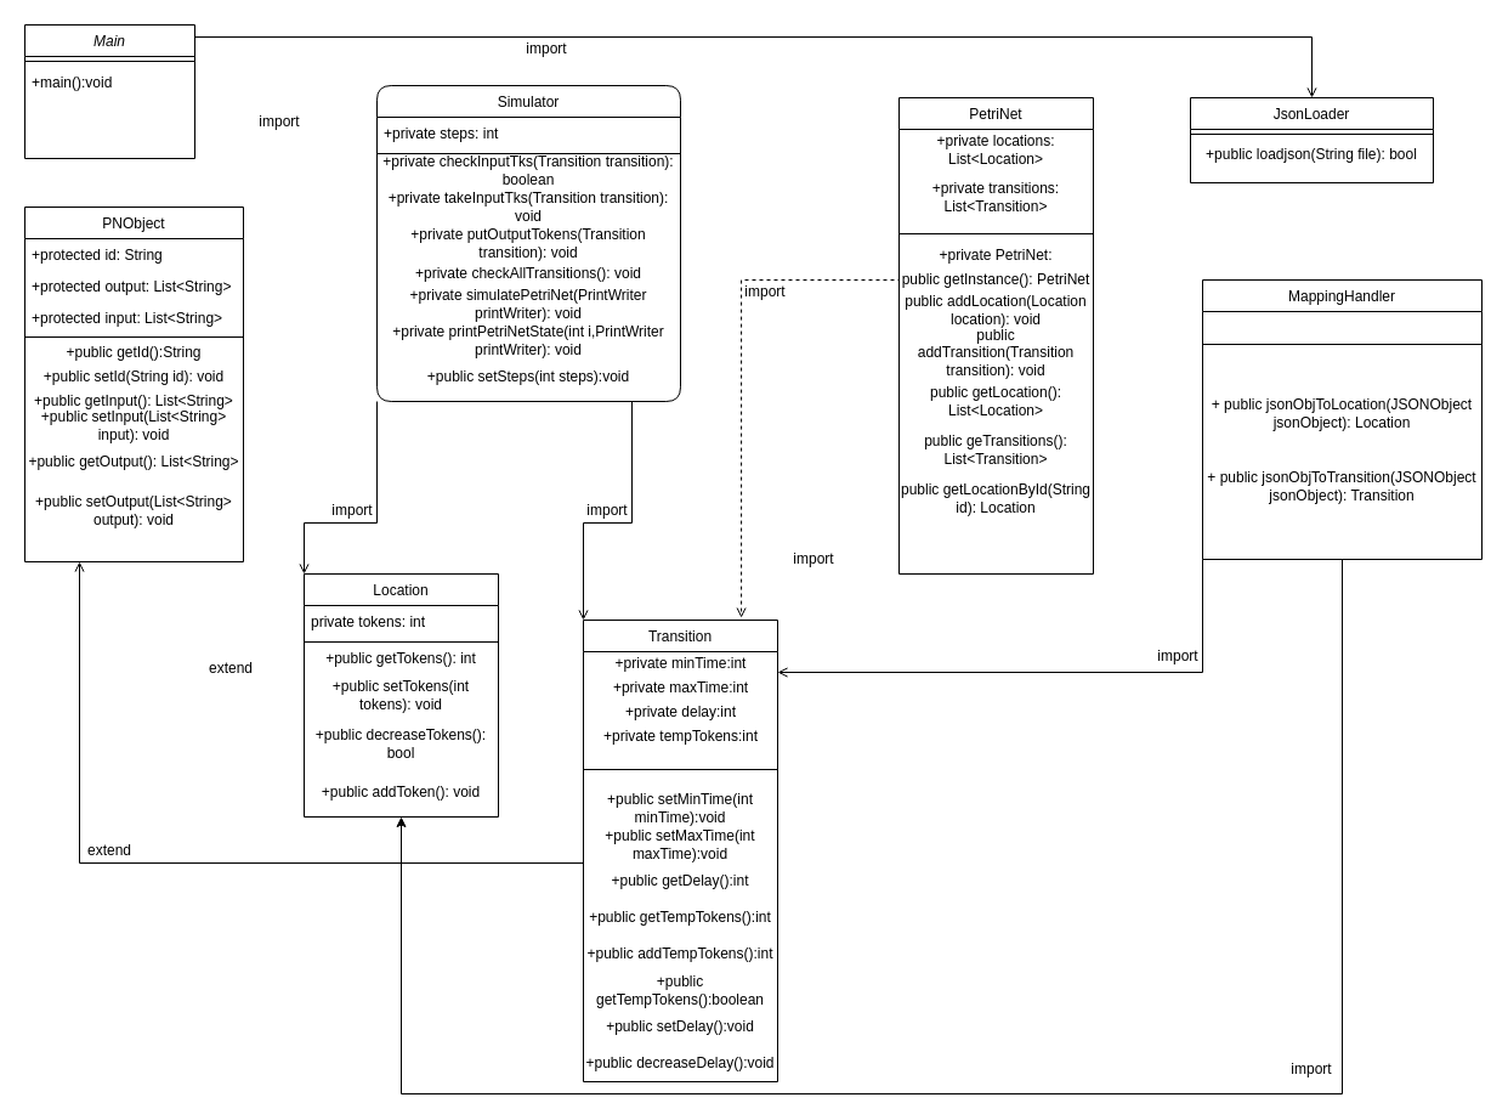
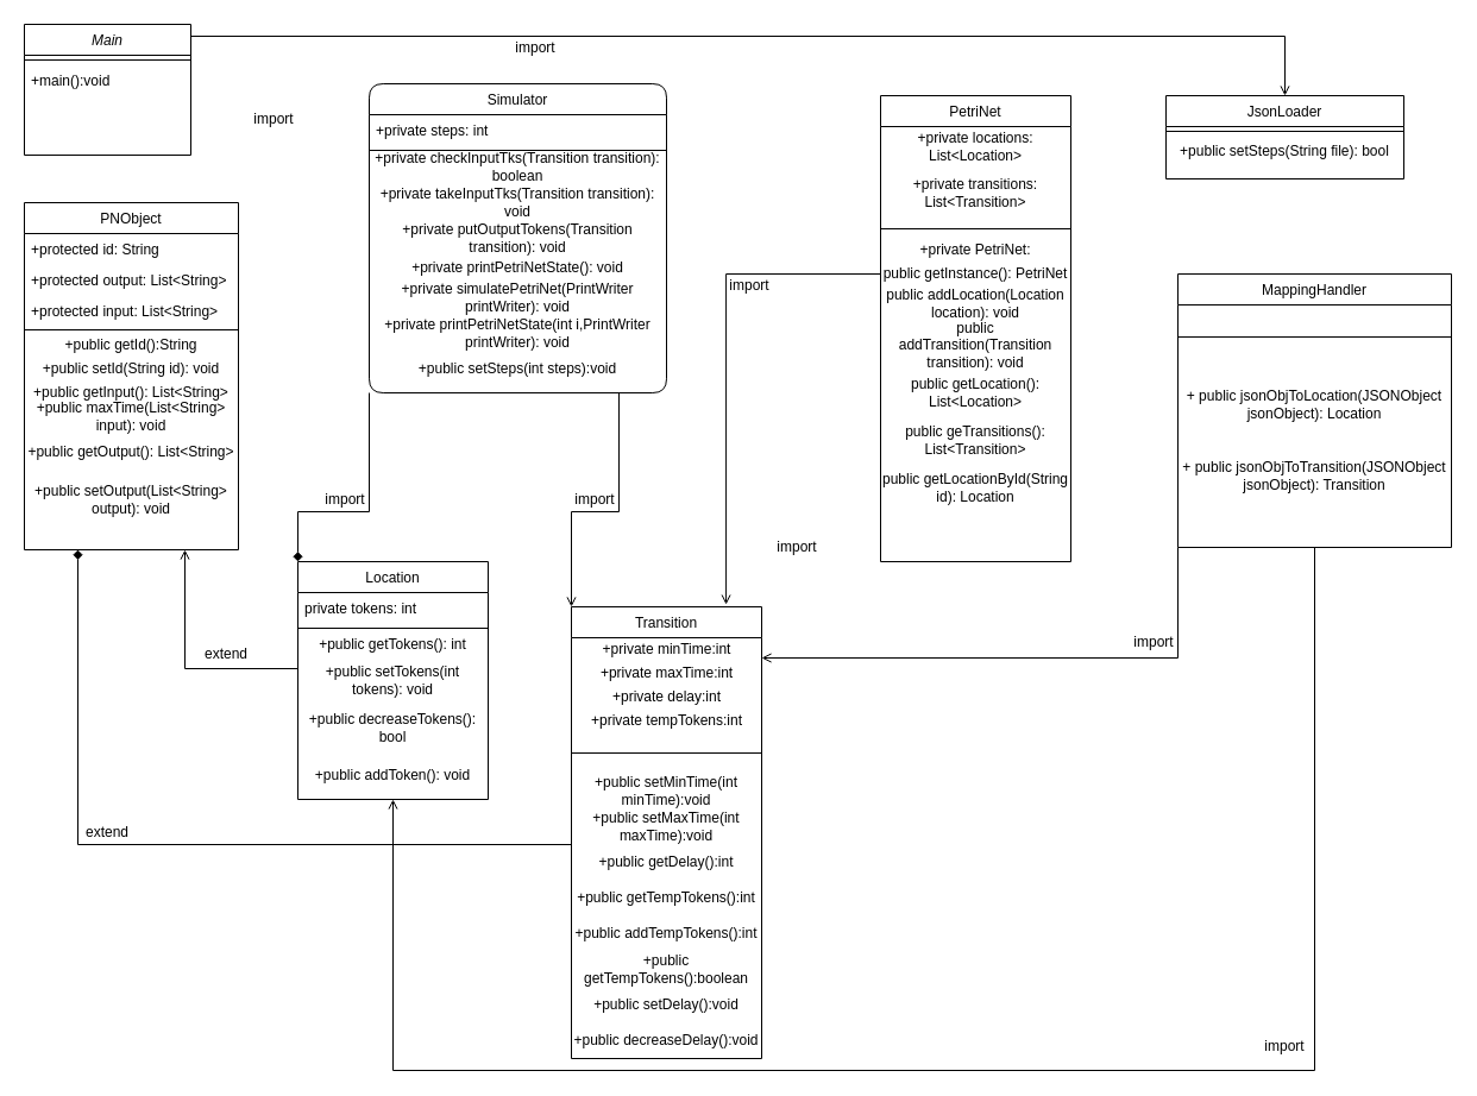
- <mxCell id="66" value="+public loadjson(String file): bool" style="text;html=1;strokeColor=none;fillColor=none;align=center;verticalAlign=middle;whiteSpace=wrap;rounded=0;" vertex="1" parent="64"><mxGeometry y="34" width="200" height="26" as="geometry" /></mxCell>
+ <mxCell id="66" value="+public setSteps(String file): bool" style="text;html=1;strokeColor=none;fillColor=none;align=center;verticalAlign=middle;whiteSpace=wrap;rounded=0;" vertex="1" parent="64"><mxGeometry y="34" width="200" height="26" as="geometry" /></mxCell>
- <mxCell id="36" value="+private checkAllTransitions(): void" style="text;html=1;strokeColor=none;fillColor=none;align=center;verticalAlign=middle;whiteSpace=wrap;rounded=0;" vertex="1" parent="30"><mxGeometry y="140" width="250" height="30" as="geometry" /></mxCell>
+ <mxCell id="36" value="+private printPetriNetState(): void" style="text;html=1;strokeColor=none;fillColor=none;align=center;verticalAlign=middle;whiteSpace=wrap;rounded=0;" vertex="1" parent="30"><mxGeometry y="140" width="250" height="30" as="geometry" /></mxCell>
- <mxCell id="69" value="" style="endArrow=open;shadow=0;strokeWidth=1;rounded=0;endFill=1;edgeStyle=elbowEdgeStyle;elbow=vertical;exitX=0;exitY=0.25;exitDx=0;exitDy=0;entryX=0.813;entryY=-0.005;entryDx=0;entryDy=0;entryPerimeter=0;dashed=1;" edge="1" parent="1" source="47" target="16"><mxGeometry x="0.5" y="41" relative="1" as="geometry"><mxPoint x="590" y="140" as="sourcePoint" /><mxPoint x="640" y="360" as="targetPoint" /><mxPoint x="-40" y="32" as="offset" /><Array as="points"><mxPoint x="690" y="230" /></Array></mxGeometry></mxCell>
+ <mxCell id="69" value="" style="endArrow=open;shadow=0;strokeWidth=1;rounded=0;endFill=1;edgeStyle=elbowEdgeStyle;elbow=vertical;exitX=0;exitY=0.25;exitDx=0;exitDy=0;entryX=0.813;entryY=-0.005;entryDx=0;entryDy=0;entryPerimeter=0;" edge="1" parent="1" source="47" target="16"><mxGeometry x="0.5" y="41" relative="1" as="geometry"><mxPoint x="590" y="140" as="sourcePoint" /><mxPoint x="640" y="360" as="targetPoint" /><mxPoint x="-40" y="32" as="offset" /><Array as="points"><mxPoint x="690" y="230" /></Array></mxGeometry></mxCell>
- <mxCell id="13" value="+public setInput(List&amp;lt;String&amp;gt; input): void" style="text;html=1;strokeColor=none;fillColor=none;align=center;verticalAlign=middle;whiteSpace=wrap;rounded=0;" vertex="1" parent="5"><mxGeometry y="170" width="180" height="20" as="geometry" /></mxCell>
+ <mxCell id="13" value="+public maxTime(List&amp;lt;String&amp;gt; input): void" style="text;html=1;strokeColor=none;fillColor=none;align=center;verticalAlign=middle;whiteSpace=wrap;rounded=0;" vertex="1" parent="5"><mxGeometry y="170" width="180" height="20" as="geometry" /></mxCell>
- <mxCell id="72" value="" style="endArrow=open;shadow=0;strokeWidth=1;rounded=0;endFill=1;edgeStyle=elbowEdgeStyle;elbow=vertical;entryX=0;entryY=0;entryDx=0;entryDy=0;exitX=0;exitY=1;exitDx=0;exitDy=0;" edge="1" parent="1" source="30" target="57"><mxGeometry x="0.5" y="41" relative="1" as="geometry"><mxPoint x="340" y="330" as="sourcePoint" /><mxPoint x="230" y="620" as="targetPoint" /><mxPoint x="-40" y="32" as="offset" /><Array as="points"><mxPoint x="270" y="430" /></Array></mxGeometry></mxCell>
+ <mxCell id="72" value="" style="endArrow=diamond;shadow=0;strokeWidth=1;rounded=0;endFill=1;edgeStyle=elbowEdgeStyle;elbow=vertical;entryX=0;entryY=0;entryDx=0;entryDy=0;exitX=0;exitY=1;exitDx=0;exitDy=0;" edge="1" parent="1" source="30" target="57"><mxGeometry x="0.5" y="41" relative="1" as="geometry"><mxPoint x="340" y="330" as="sourcePoint" /><mxPoint x="230" y="620" as="targetPoint" /><mxPoint x="-40" y="32" as="offset" /><Array as="points"><mxPoint x="270" y="430" /></Array></mxGeometry></mxCell>
- <mxCell id="70" value="" style="endArrow=open;shadow=0;strokeWidth=1;rounded=0;endFill=1;edgeStyle=elbowEdgeStyle;elbow=vertical;exitX=0;exitY=0.75;exitDx=0;exitDy=0;entryX=0.25;entryY=1;entryDx=0;entryDy=0;" edge="1" parent="1" source="23" target="5"><mxGeometry x="0.5" y="41" relative="1" as="geometry"><mxPoint x="500" y="450" as="sourcePoint" /><mxPoint x="570" y="450" as="targetPoint" /><mxPoint x="-40" y="32" as="offset" /><Array as="points"><mxPoint x="270" y="710" /></Array></mxGeometry></mxCell>
+ <mxCell id="70" value="" style="endArrow=diamond;shadow=0;strokeWidth=1;rounded=0;endFill=1;edgeStyle=elbowEdgeStyle;elbow=vertical;exitX=0;exitY=0.75;exitDx=0;exitDy=0;entryX=0.25;entryY=1;entryDx=0;entryDy=0;" edge="1" parent="1" source="23" target="5"><mxGeometry x="0.5" y="41" relative="1" as="geometry"><mxPoint x="500" y="450" as="sourcePoint" /><mxPoint x="570" y="450" as="targetPoint" /><mxPoint x="-40" y="32" as="offset" /><Array as="points"><mxPoint x="270" y="710" /></Array></mxGeometry></mxCell>
+ <mxCell id="71" value="" style="endArrow=open;shadow=0;strokeWidth=1;rounded=0;endFill=1;edgeStyle=elbowEdgeStyle;elbow=vertical;exitX=0;exitY=0.25;exitDx=0;exitDy=0;entryX=0.75;entryY=1;entryDx=0;entryDy=0;" edge="1" parent="1" source="61" target="5"><mxGeometry x="0.5" y="41" relative="1" as="geometry"><mxPoint x="257" y="430" as="sourcePoint" /><mxPoint x="407" y="470" as="targetPoint" /><mxPoint x="-40" y="32" as="offset" /><Array as="points"><mxPoint x="220" y="562" /></Array></mxGeometry></mxCell>
- <mxCell id="82" value="" style="endArrow=classic;shadow=0;strokeWidth=1;rounded=0;endFill=1;edgeStyle=elbowEdgeStyle;elbow=vertical;exitX=0.5;exitY=1;exitDx=0;exitDy=0;entryX=0.5;entryY=1;entryDx=0;entryDy=0;" edge="1" parent="1" source="51" target="63"><mxGeometry x="0.5" y="41" relative="1" as="geometry"><mxPoint x="1000" y="470" as="sourcePoint" /><mxPoint x="650" y="563" as="targetPoint" /><mxPoint x="-40" y="32" as="offset" /><Array as="points"><mxPoint x="690" y="900" /><mxPoint x="860" y="580" /></Array></mxGeometry></mxCell>
+ <mxCell id="82" value="" style="endArrow=open;shadow=0;strokeWidth=1;rounded=0;endFill=1;edgeStyle=elbowEdgeStyle;elbow=vertical;exitX=0.5;exitY=1;exitDx=0;exitDy=0;entryX=0.5;entryY=1;entryDx=0;entryDy=0;" edge="1" parent="1" source="51" target="63"><mxGeometry x="0.5" y="41" relative="1" as="geometry"><mxPoint x="1000" y="470" as="sourcePoint" /><mxPoint x="650" y="563" as="targetPoint" /><mxPoint x="-40" y="32" as="offset" /><Array as="points"><mxPoint x="690" y="900" /><mxPoint x="860" y="580" /></Array></mxGeometry></mxCell>
